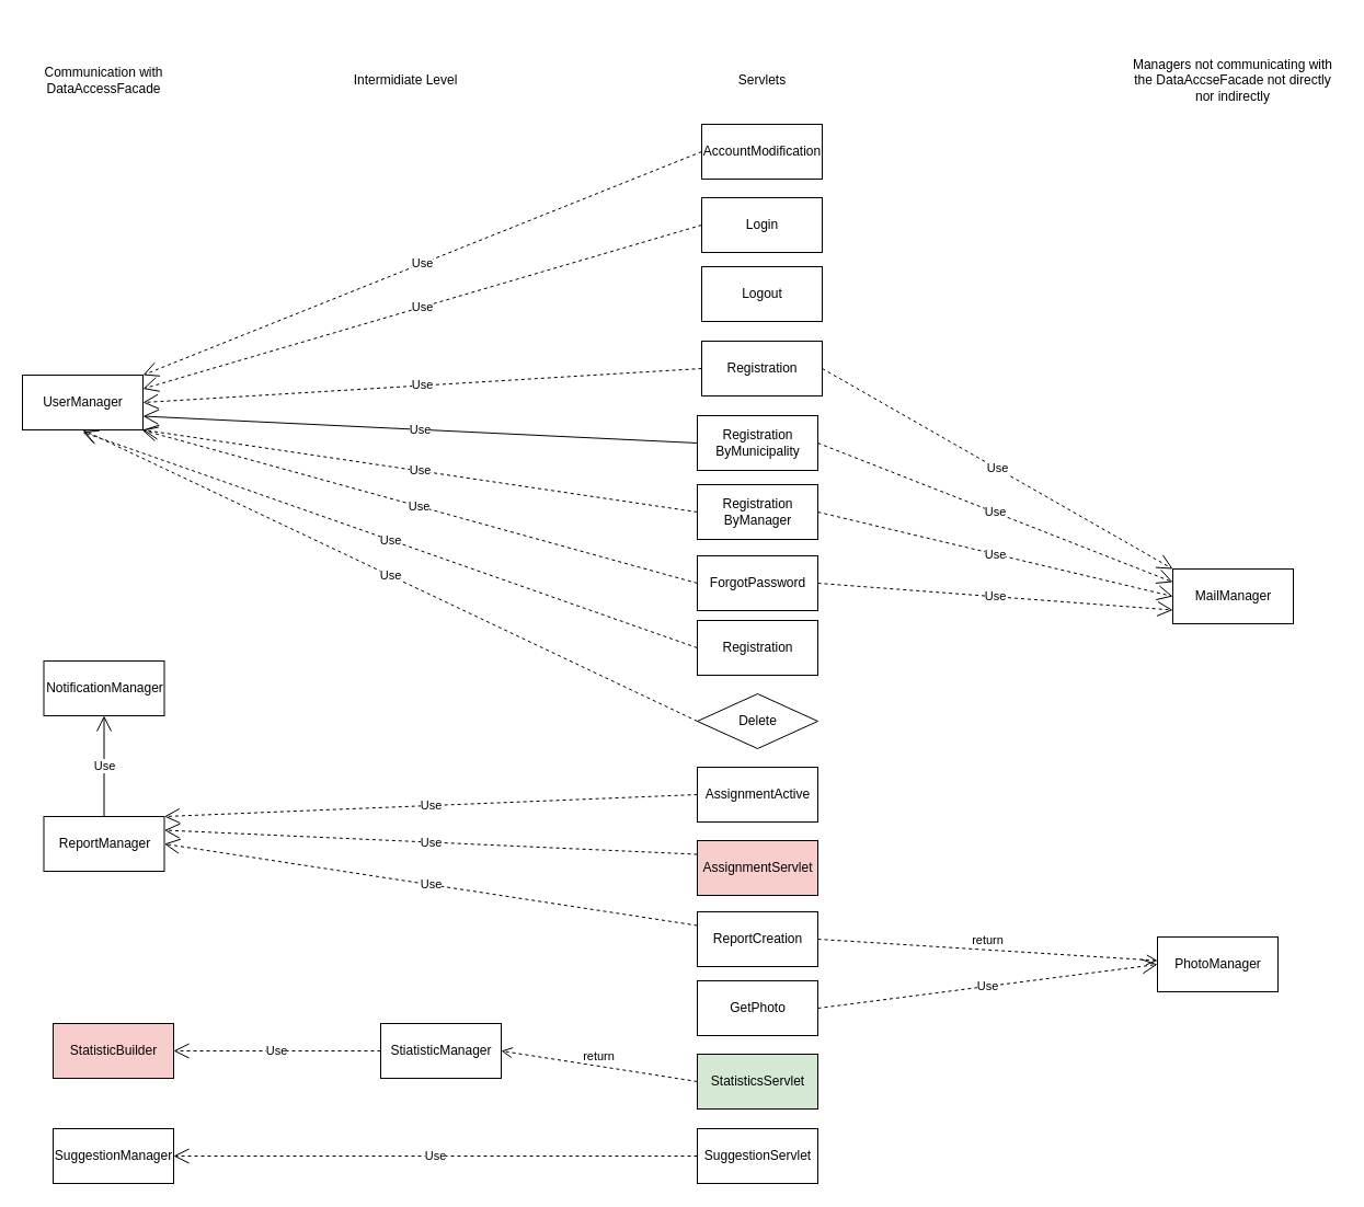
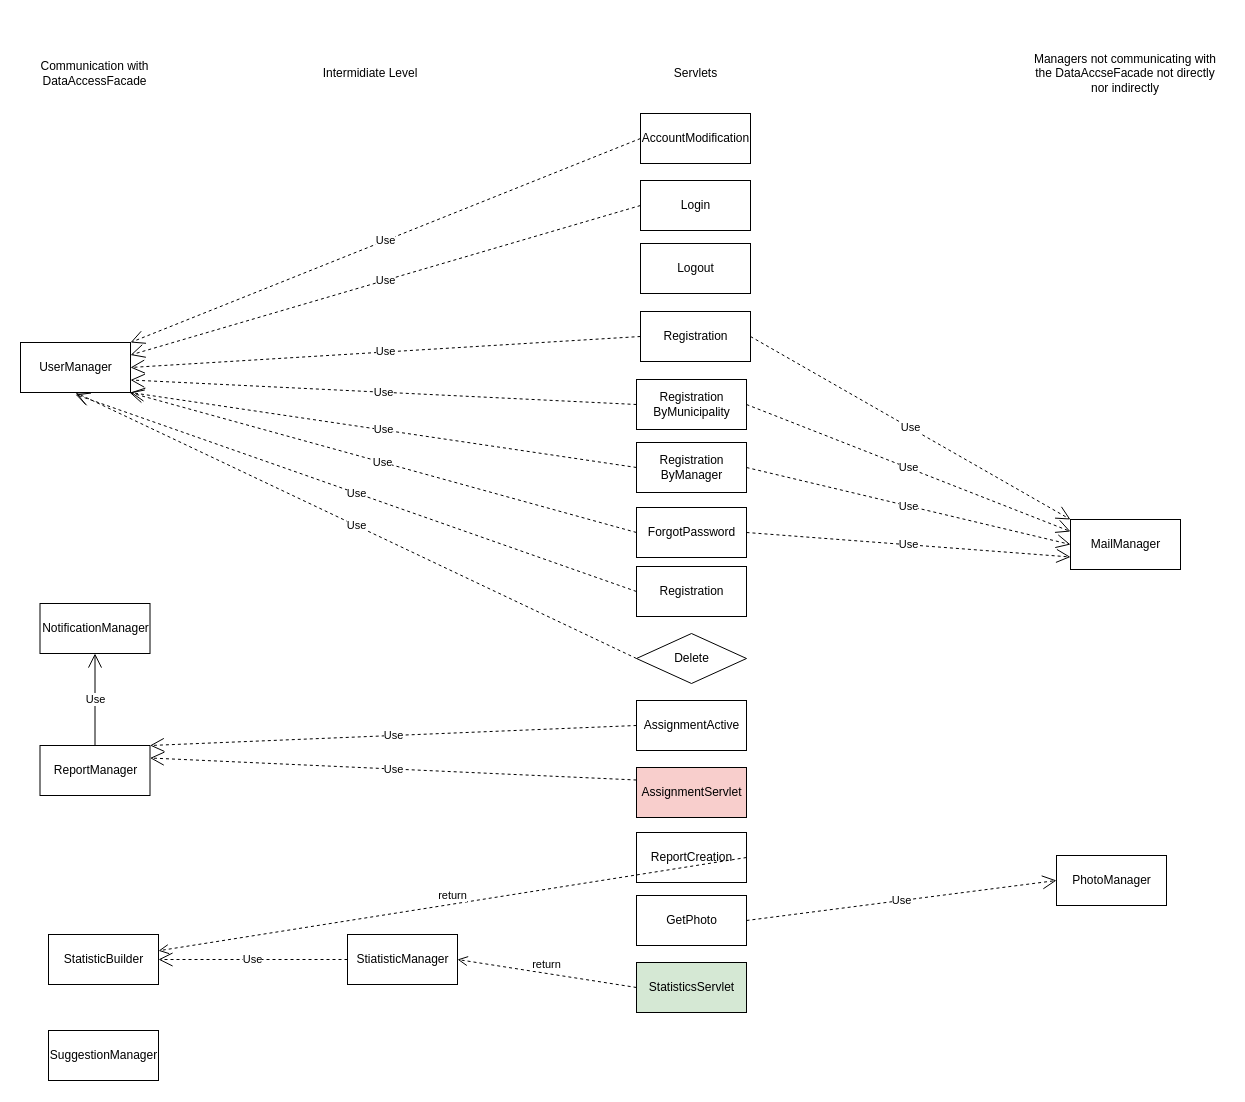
- <mxCell id="25" value="Use" style="endArrow=open;endSize=12;dashed=0;html=1;exitX=0;exitY=0.5;exitDx=0;exitDy=0;entryX=1;entryY=0.75;entryDx=0;entryDy=0;" parent="1" source="11" target="16" edge="1"><mxGeometry width="160" relative="1" as="geometry"><mxPoint x="680" y="245" as="sourcePoint" /><mxPoint x="291" y="295.5" as="targetPoint" /></mxGeometry></mxCell>
+ <mxCell id="25" value="Use" style="endArrow=open;endSize=12;dashed=1;html=1;exitX=0;exitY=0.5;exitDx=0;exitDy=0;entryX=1;entryY=0.75;entryDx=0;entryDy=0;" parent="1" source="11" target="16" edge="1"><mxGeometry width="160" relative="1" as="geometry"><mxPoint x="680" y="245" as="sourcePoint" /><mxPoint x="291" y="295.5" as="targetPoint" /></mxGeometry></mxCell>
- <mxCell id="32" value="Use" style="endArrow=open;endSize=12;dashed=1;html=1;exitX=0;exitY=0.25;exitDx=0;exitDy=0;entryX=1;entryY=0.5;entryDx=0;entryDy=0;" parent="1" source="13" target="29" edge="1"><mxGeometry width="160" relative="1" as="geometry"><mxPoint x="660" y="693" as="sourcePoint" /><mxPoint x="271" y="733" as="targetPoint" /></mxGeometry></mxCell>
- <mxCell id="47" value="return" style="html=1;verticalAlign=bottom;endArrow=open;dashed=1;endSize=8;exitX=1;exitY=0.5;exitDx=0;exitDy=0;" parent="1" source="13" target="45" edge="1"><mxGeometry relative="1" as="geometry"><mxPoint x="100" y="1068" as="sourcePoint" /><mxPoint x="20" y="1068" as="targetPoint" /></mxGeometry></mxCell>
+ <mxCell id="47" value="return" style="html=1;verticalAlign=bottom;endArrow=open;dashed=1;endSize=8;exitX=1;exitY=0.5;exitDx=0;exitDy=0;" parent="1" source="13" target="35" edge="1"><mxGeometry relative="1" as="geometry"><mxPoint x="100" y="1068" as="sourcePoint" /><mxPoint x="20" y="1068" as="targetPoint" /></mxGeometry></mxCell>
- <mxCell id="35" value="StatisticBuilder" style="html=1;fillColor=#f8cecc;" parent="1" vertex="1"><mxGeometry x="48" y="934" width="110" height="50" as="geometry" /></mxCell>
+ <mxCell id="35" value="StatisticBuilder" style="html=1;" parent="1" vertex="1"><mxGeometry x="48" y="934" width="110" height="50" as="geometry" /></mxCell>
- <mxCell id="38" value="Use" style="endArrow=open;endSize=12;dashed=1;html=1;exitX=0;exitY=0.5;exitDx=0;exitDy=0;entryX=1;entryY=0.5;entryDx=0;entryDy=0;" parent="1" source="15" target="37" edge="1"><mxGeometry width="160" relative="1" as="geometry"><mxPoint x="19" y="1101" as="sourcePoint" /><mxPoint x="179" y="1101" as="targetPoint" /></mxGeometry></mxCell>
- <mxCell id="15" value="SuggestionServlet" style="html=1;" parent="1" vertex="1"><mxGeometry x="636" y="1030" width="110" height="50" as="geometry" /></mxCell>
